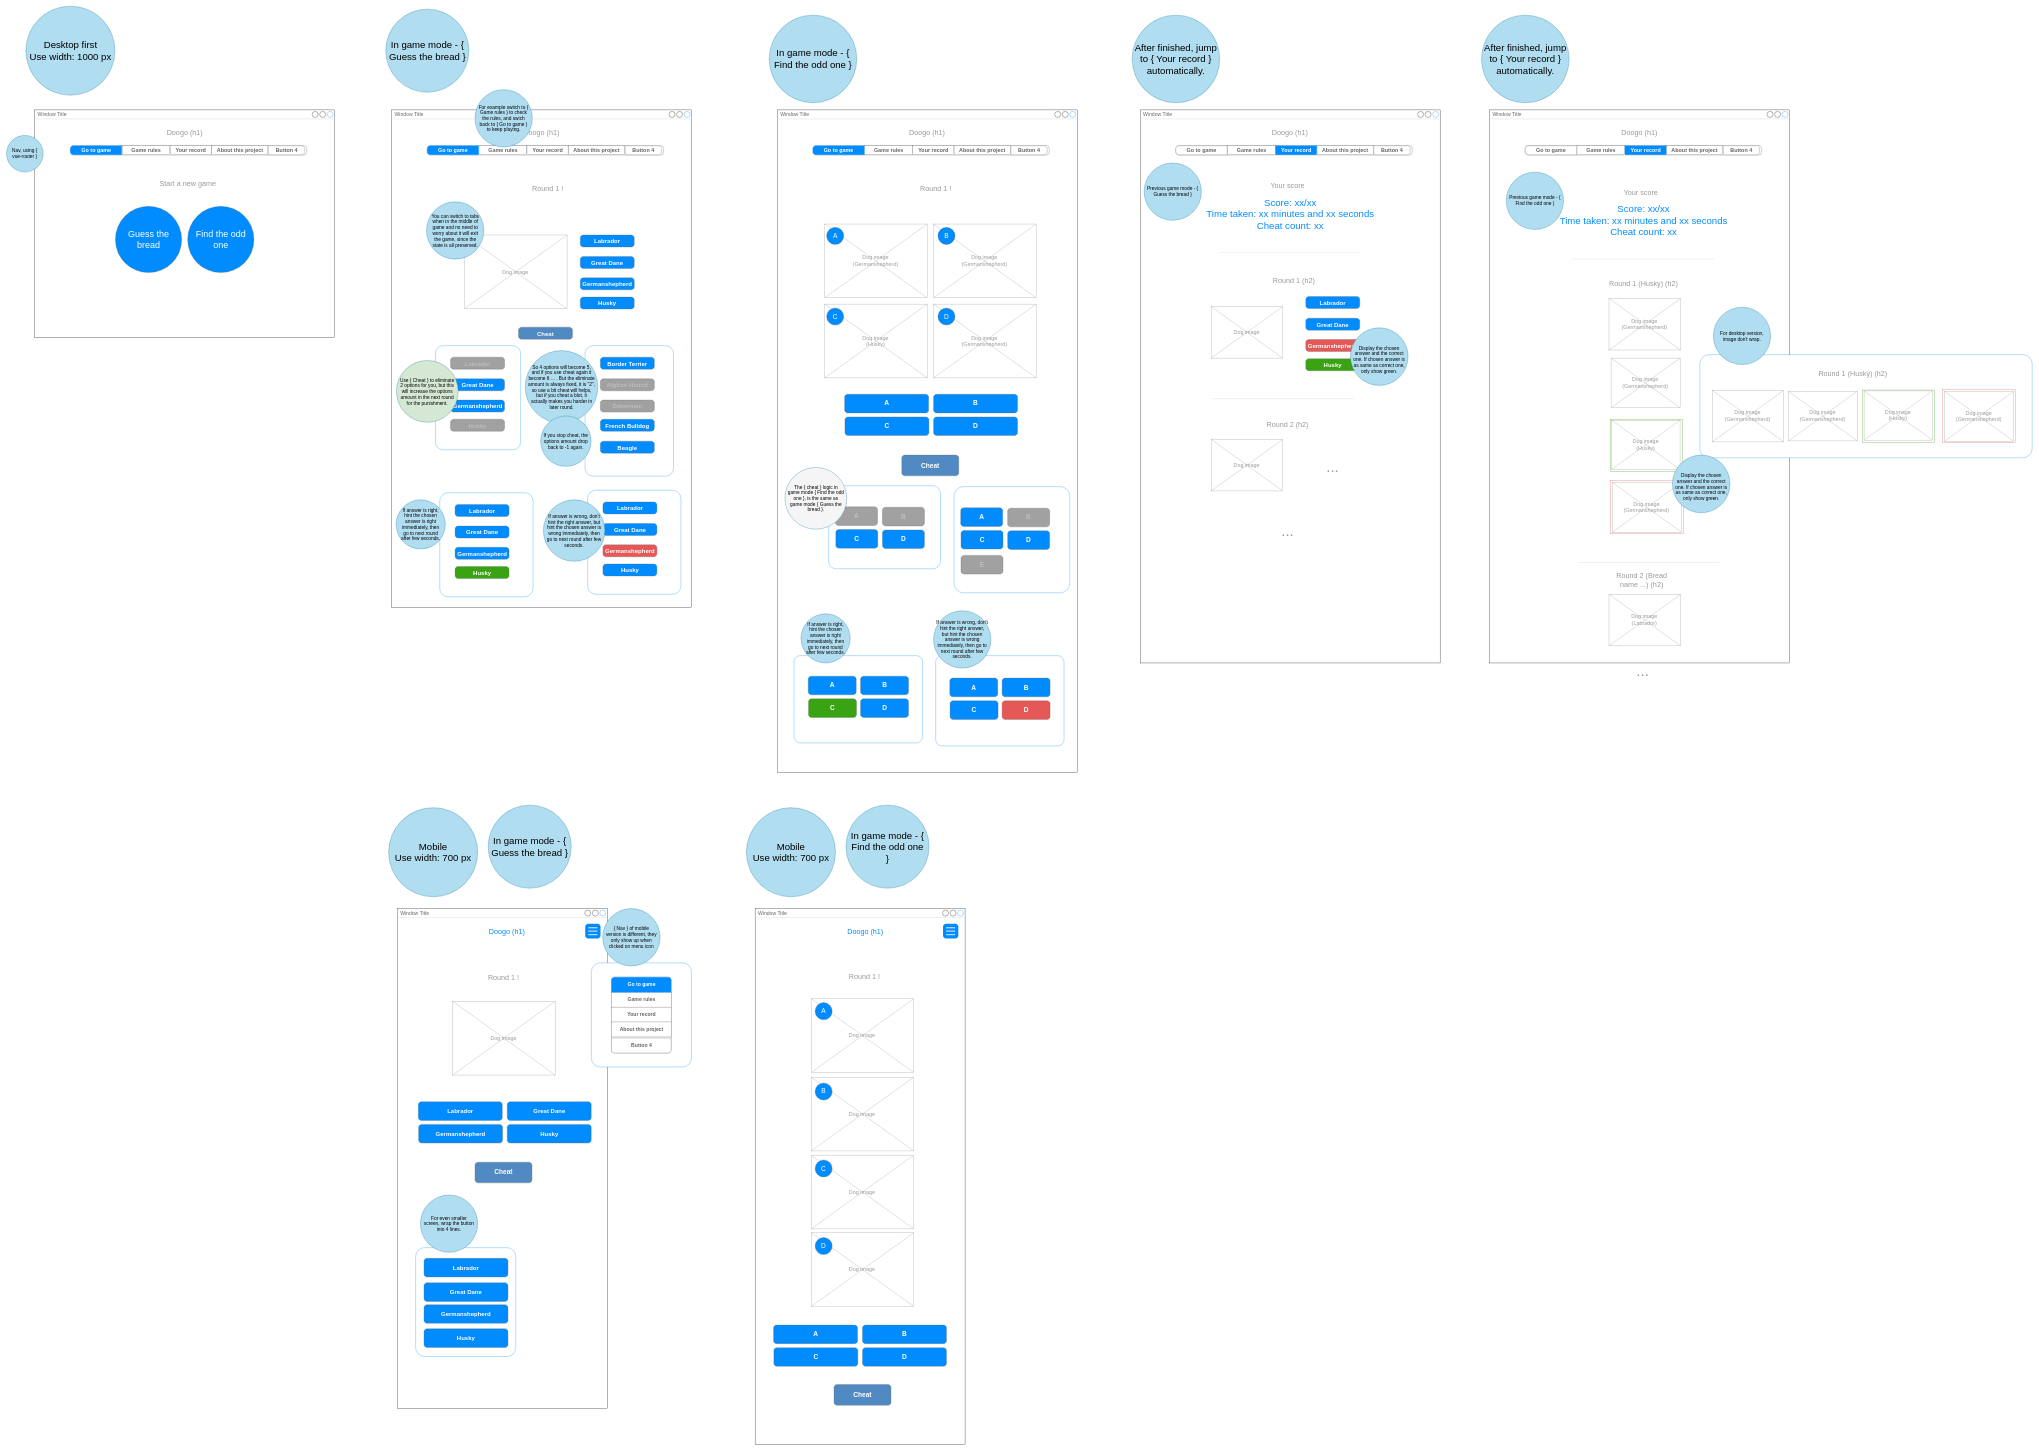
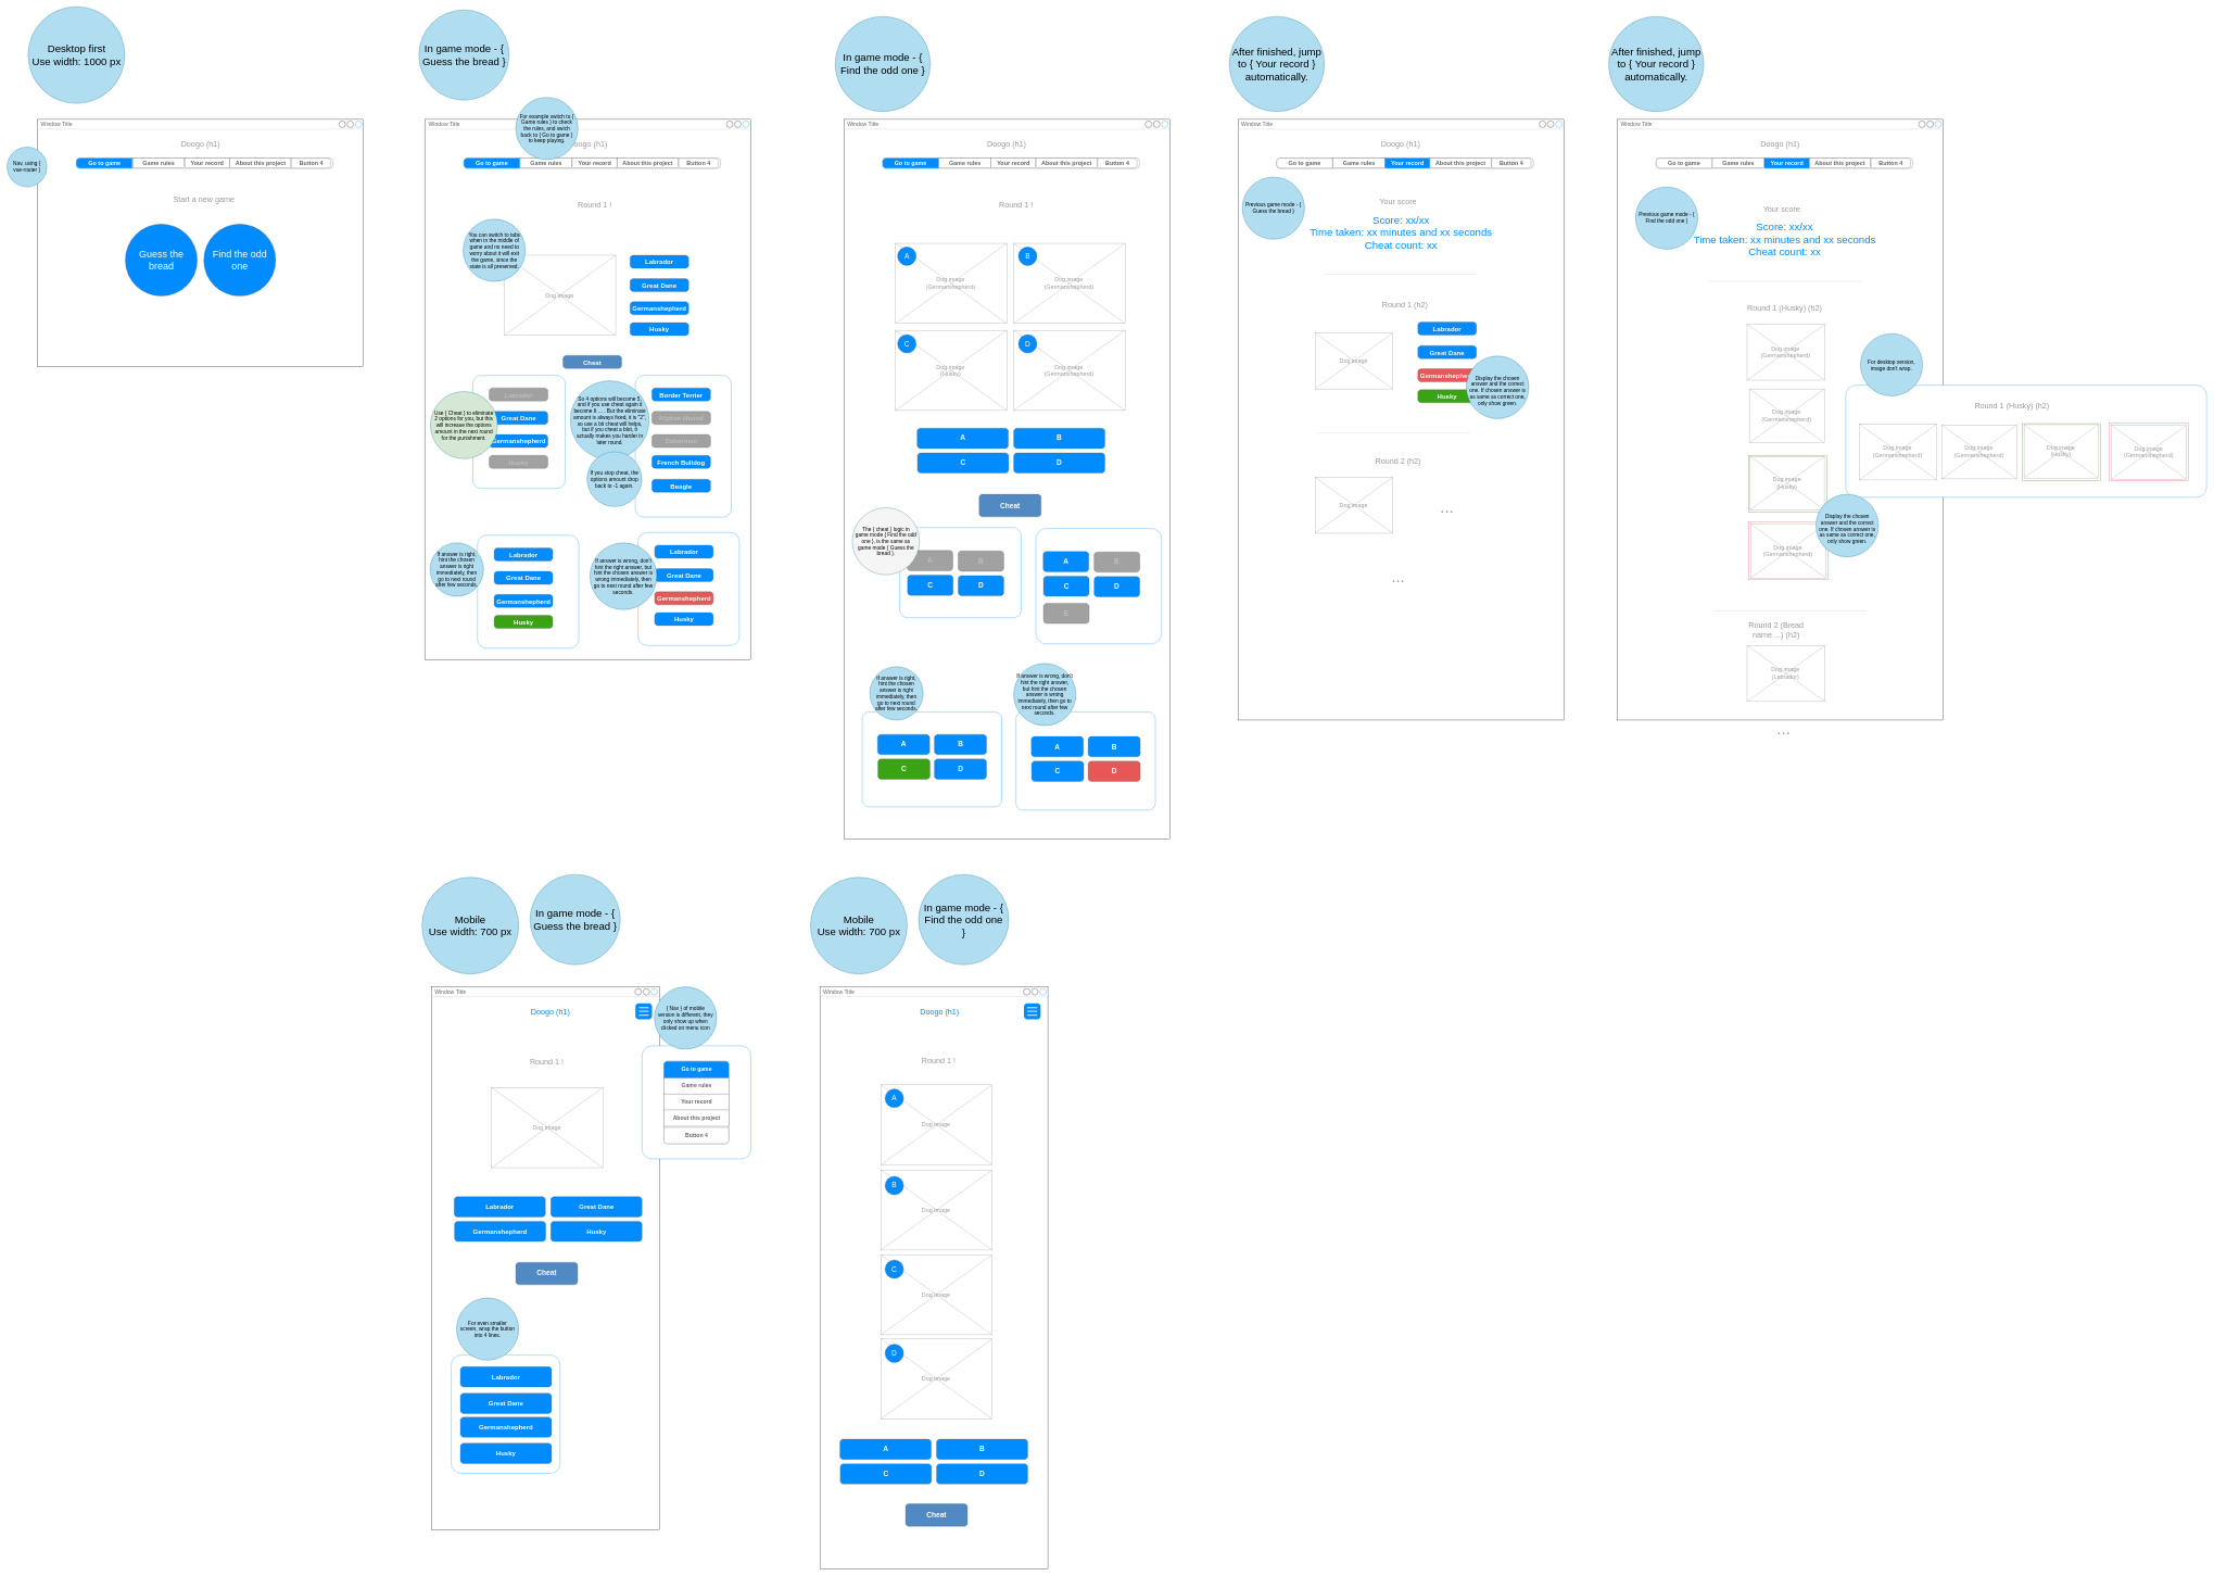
- <mxCell id="105" value="Round 2 (Bread name ...) (h2)" style="text;html=1;strokeColor=none;fillColor=none;align=center;verticalAlign=middle;whiteSpace=wrap;rounded=0;fontSize=24;fontColor=#999;" parent="1" vertex="1"><mxGeometry x="5360.333" y="1895" width="225" height="75" as="geometry" /></mxCell>
+ <mxCell id="105" value="Round 2 (Bread name ...) (h2)" style="text;html=1;strokeColor=none;fillColor=none;align=center;verticalAlign=middle;whiteSpace=wrap;rounded=0;fontSize=24;fontColor=#999;" parent="1" vertex="1"><mxGeometry x="5340.333" y="1895" width="225" height="75" as="geometry" /></mxCell>
